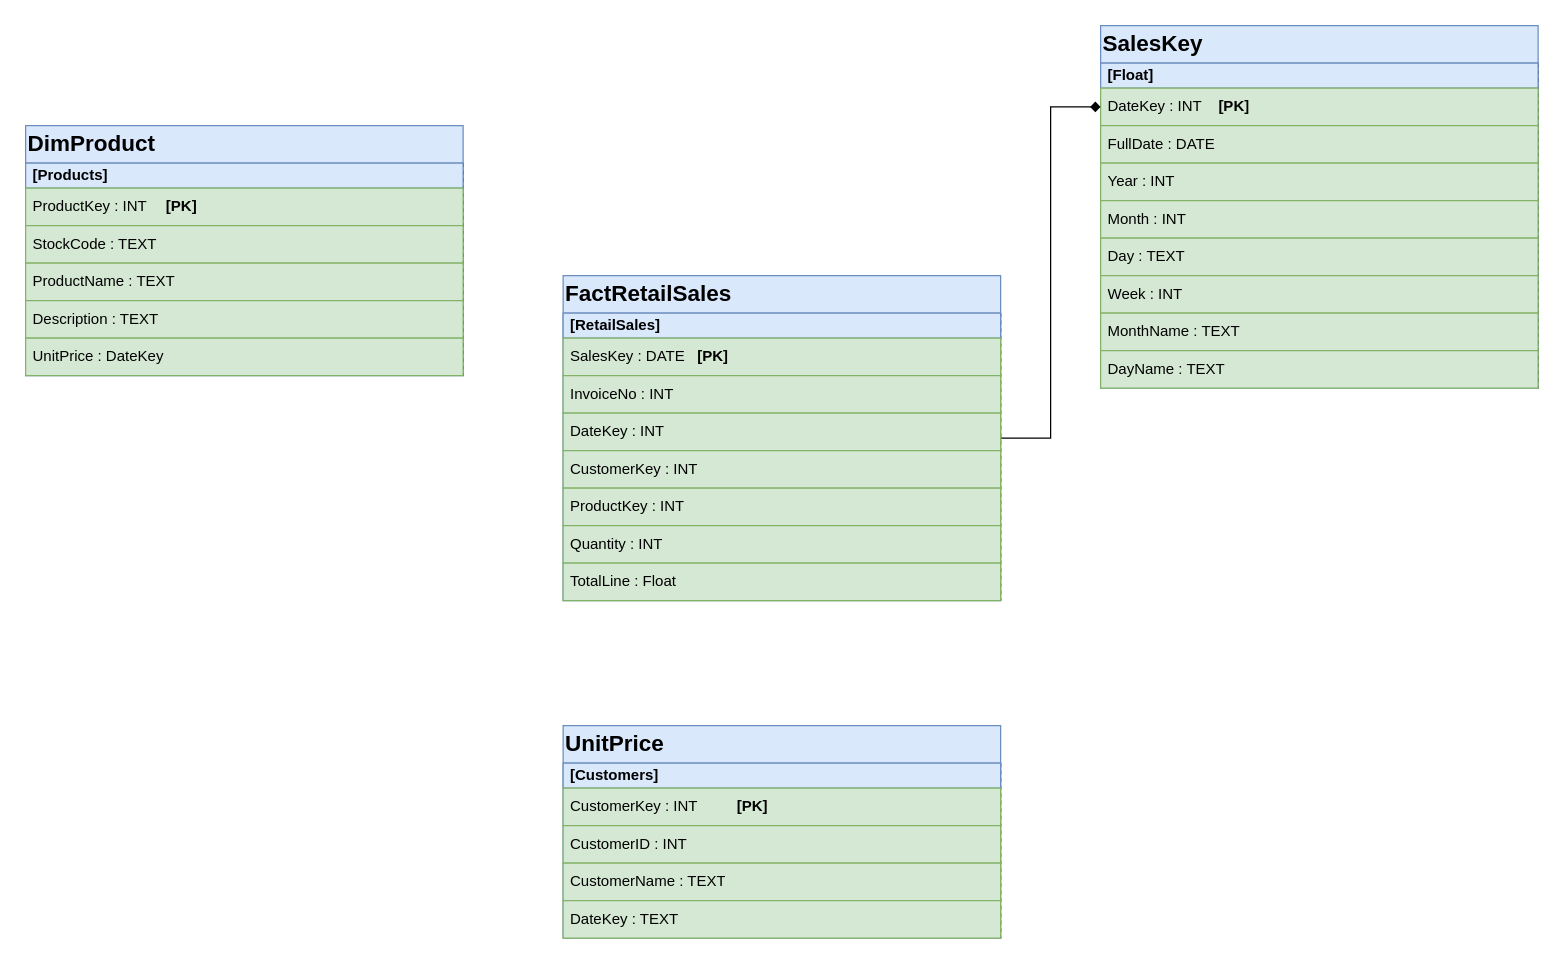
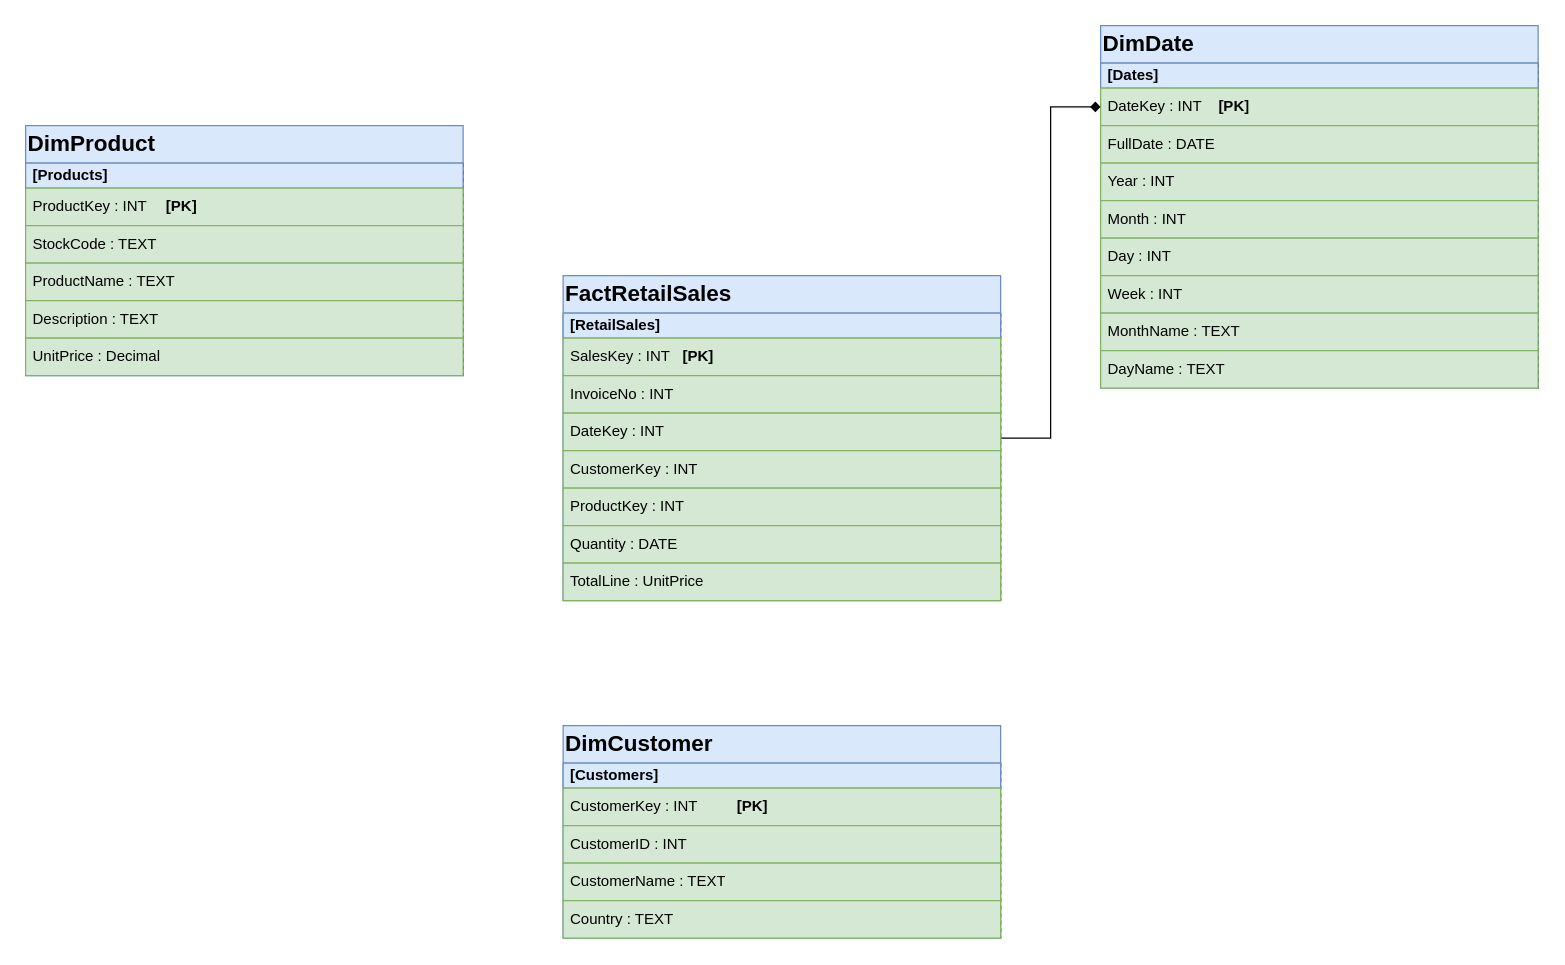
- <mxCell id="15" value="&lt;h2&gt;SalesKey&lt;/h2&gt;" style="swimlane;fontStyle=0;childLayout=stackLayout;horizontal=1;startSize=30;horizontalStack=0;resizeParent=1;resizeParentMax=0;resizeLast=0;collapsible=1;marginBottom=0;whiteSpace=wrap;html=1;rounded=0;glass=0;shadow=0;separatorColor=#141414;fillColor=#dae8fc;strokeColor=#6c8ebf;align=left;" vertex="1" parent="1"><mxGeometry x="880" y="20" width="350" height="290" as="geometry" /></mxCell>
+ <mxCell id="15" value="&lt;h2&gt;DimDate&lt;/h2&gt;" style="swimlane;fontStyle=0;childLayout=stackLayout;horizontal=1;startSize=30;horizontalStack=0;resizeParent=1;resizeParentMax=0;resizeLast=0;collapsible=1;marginBottom=0;whiteSpace=wrap;html=1;rounded=0;glass=0;shadow=0;separatorColor=#141414;fillColor=#dae8fc;strokeColor=#6c8ebf;align=left;" vertex="1" parent="1"><mxGeometry x="880" y="20" width="350" height="290" as="geometry" /></mxCell>
- <mxCell id="16" value="[Float]" style="text;strokeColor=#6c8ebf;fillColor=#dae8fc;align=left;verticalAlign=middle;spacingLeft=4;spacingRight=4;overflow=hidden;points=[[0,0.5],[1,0.5]];portConstraint=eastwest;rotatable=0;whiteSpace=wrap;html=1;fontStyle=1" vertex="1" parent="15"><mxGeometry y="30" width="350" height="20" as="geometry" /></mxCell>
+ <mxCell id="16" value="[Dates]" style="text;strokeColor=#6c8ebf;fillColor=#dae8fc;align=left;verticalAlign=middle;spacingLeft=4;spacingRight=4;overflow=hidden;points=[[0,0.5],[1,0.5]];portConstraint=eastwest;rotatable=0;whiteSpace=wrap;html=1;fontStyle=1" vertex="1" parent="15"><mxGeometry y="30" width="350" height="20" as="geometry" /></mxCell>
- <mxCell id="21" value="Day : TEXT" style="text;strokeColor=#82b366;fillColor=#d5e8d4;align=left;verticalAlign=middle;spacingLeft=4;spacingRight=4;overflow=hidden;points=[[0,0.5],[1,0.5]];portConstraint=eastwest;rotatable=0;whiteSpace=wrap;html=1;fontStyle=0" vertex="1" parent="15"><mxGeometry y="170" width="350" height="30" as="geometry" /></mxCell>
+ <mxCell id="21" value="Day : INT" style="text;strokeColor=#82b366;fillColor=#d5e8d4;align=left;verticalAlign=middle;spacingLeft=4;spacingRight=4;overflow=hidden;points=[[0,0.5],[1,0.5]];portConstraint=eastwest;rotatable=0;whiteSpace=wrap;html=1;fontStyle=0" vertex="1" parent="15"><mxGeometry y="170" width="350" height="30" as="geometry" /></mxCell>
- <mxCell id="8" value="UnitPrice : DateKey&amp;nbsp;" style="text;strokeColor=#82b366;fillColor=#d5e8d4;align=left;verticalAlign=middle;spacingLeft=4;spacingRight=4;overflow=hidden;points=[[0,0.5],[1,0.5]];portConstraint=eastwest;rotatable=0;whiteSpace=wrap;html=1;fontStyle=0" vertex="1" parent="2"><mxGeometry y="170" width="350" height="30" as="geometry" /></mxCell>
+ <mxCell id="8" value="UnitPrice : Decimal&amp;nbsp;" style="text;strokeColor=#82b366;fillColor=#d5e8d4;align=left;verticalAlign=middle;spacingLeft=4;spacingRight=4;overflow=hidden;points=[[0,0.5],[1,0.5]];portConstraint=eastwest;rotatable=0;whiteSpace=wrap;html=1;fontStyle=0" vertex="1" parent="2"><mxGeometry y="170" width="350" height="30" as="geometry" /></mxCell>
- <mxCell id="28" value="SalesKey : DATE&amp;nbsp; &amp;nbsp;&lt;b&gt;[PK]&lt;/b&gt;" style="text;strokeColor=#82b366;fillColor=#d5e8d4;align=left;verticalAlign=middle;spacingLeft=4;spacingRight=4;overflow=hidden;points=[[0,0.5],[1,0.5]];portConstraint=eastwest;rotatable=0;whiteSpace=wrap;html=1;fontStyle=0" vertex="1" parent="26"><mxGeometry y="50" width="350" height="30" as="geometry" /></mxCell>
+ <mxCell id="28" value="SalesKey : INT&amp;nbsp; &amp;nbsp;&lt;b&gt;[PK]&lt;/b&gt;" style="text;strokeColor=#82b366;fillColor=#d5e8d4;align=left;verticalAlign=middle;spacingLeft=4;spacingRight=4;overflow=hidden;points=[[0,0.5],[1,0.5]];portConstraint=eastwest;rotatable=0;whiteSpace=wrap;html=1;fontStyle=0" vertex="1" parent="26"><mxGeometry y="50" width="350" height="30" as="geometry" /></mxCell>
- <mxCell id="33" value="Quantity : INT" style="text;strokeColor=#82b366;fillColor=#d5e8d4;align=left;verticalAlign=middle;spacingLeft=4;spacingRight=4;overflow=hidden;points=[[0,0.5],[1,0.5]];portConstraint=eastwest;rotatable=0;whiteSpace=wrap;html=1;fontStyle=0" vertex="1" parent="26"><mxGeometry y="200" width="350" height="30" as="geometry" /></mxCell>
+ <mxCell id="33" value="Quantity : DATE" style="text;strokeColor=#82b366;fillColor=#d5e8d4;align=left;verticalAlign=middle;spacingLeft=4;spacingRight=4;overflow=hidden;points=[[0,0.5],[1,0.5]];portConstraint=eastwest;rotatable=0;whiteSpace=wrap;html=1;fontStyle=0" vertex="1" parent="26"><mxGeometry y="200" width="350" height="30" as="geometry" /></mxCell>
- <mxCell id="34" value="TotalLine : Float&amp;nbsp;" style="text;strokeColor=#82b366;fillColor=#d5e8d4;align=left;verticalAlign=middle;spacingLeft=4;spacingRight=4;overflow=hidden;points=[[0,0.5],[1,0.5]];portConstraint=eastwest;rotatable=0;whiteSpace=wrap;html=1;fontStyle=0" vertex="1" parent="26"><mxGeometry y="230" width="350" height="30" as="geometry" /></mxCell>
+ <mxCell id="34" value="TotalLine : UnitPrice&amp;nbsp;" style="text;strokeColor=#82b366;fillColor=#d5e8d4;align=left;verticalAlign=middle;spacingLeft=4;spacingRight=4;overflow=hidden;points=[[0,0.5],[1,0.5]];portConstraint=eastwest;rotatable=0;whiteSpace=wrap;html=1;fontStyle=0" vertex="1" parent="26"><mxGeometry y="230" width="350" height="30" as="geometry" /></mxCell>
- <mxCell id="9" value="&lt;h2&gt;UnitPrice&lt;/h2&gt;" style="swimlane;fontStyle=0;childLayout=stackLayout;horizontal=1;startSize=30;horizontalStack=0;resizeParent=1;resizeParentMax=0;resizeLast=0;collapsible=1;marginBottom=0;whiteSpace=wrap;html=1;rounded=0;glass=0;shadow=0;separatorColor=#141414;fillColor=#dae8fc;strokeColor=#6c8ebf;align=left;" vertex="1" parent="1"><mxGeometry x="450" y="580" width="350" height="170" as="geometry" /></mxCell>
+ <mxCell id="9" value="&lt;h2&gt;DimCustomer&lt;/h2&gt;" style="swimlane;fontStyle=0;childLayout=stackLayout;horizontal=1;startSize=30;horizontalStack=0;resizeParent=1;resizeParentMax=0;resizeLast=0;collapsible=1;marginBottom=0;whiteSpace=wrap;html=1;rounded=0;glass=0;shadow=0;separatorColor=#141414;fillColor=#dae8fc;strokeColor=#6c8ebf;align=left;" vertex="1" parent="1"><mxGeometry x="450" y="580" width="350" height="170" as="geometry" /></mxCell>
- <mxCell id="14" value="DateKey : TEXT&amp;nbsp;" style="text;strokeColor=#82b366;fillColor=#d5e8d4;align=left;verticalAlign=middle;spacingLeft=4;spacingRight=4;overflow=hidden;points=[[0,0.5],[1,0.5]];portConstraint=eastwest;rotatable=0;whiteSpace=wrap;html=1;fontStyle=0" vertex="1" parent="9"><mxGeometry y="140" width="350" height="30" as="geometry" /></mxCell>
+ <mxCell id="14" value="Country : TEXT&amp;nbsp;" style="text;strokeColor=#82b366;fillColor=#d5e8d4;align=left;verticalAlign=middle;spacingLeft=4;spacingRight=4;overflow=hidden;points=[[0,0.5],[1,0.5]];portConstraint=eastwest;rotatable=0;whiteSpace=wrap;html=1;fontStyle=0" vertex="1" parent="9"><mxGeometry y="140" width="350" height="30" as="geometry" /></mxCell>
